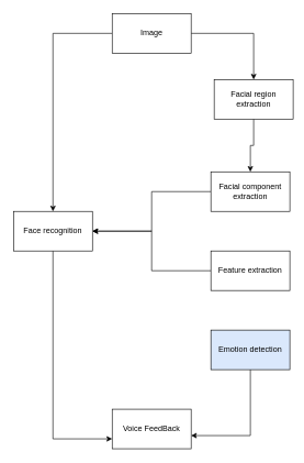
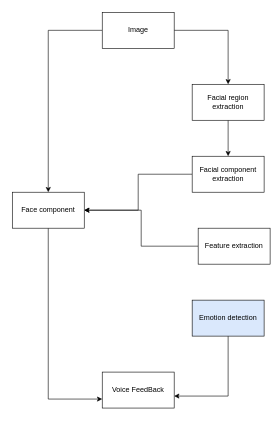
- <mxCell id="13" value="Facial region extraction" style="rounded=0;whiteSpace=wrap;html=1;" vertex="1" parent="1"><mxGeometry x="325" y="120" width="120" height="60" as="geometry" /></mxCell>
+ <mxCell id="13" value="Facial region extraction" style="rounded=0;whiteSpace=wrap;html=1;" vertex="1" parent="1"><mxGeometry x="320" y="140" width="120" height="60" as="geometry" /></mxCell>
- <mxCell id="7" value="Face recognition" style="rounded=0;whiteSpace=wrap;html=1;" vertex="1" parent="1"><mxGeometry x="20" y="320" width="120" height="60" as="geometry" /></mxCell>
+ <mxCell id="7" value="Face component" style="rounded=0;whiteSpace=wrap;html=1;" vertex="1" parent="1"><mxGeometry x="20" y="320" width="120" height="60" as="geometry" /></mxCell>
- <mxCell id="11" value="Feature extraction" style="rounded=0;whiteSpace=wrap;html=1;" vertex="1" parent="1"><mxGeometry x="320" y="380" width="120" height="60" as="geometry" /></mxCell>
+ <mxCell id="11" value="Feature extraction" style="rounded=0;whiteSpace=wrap;html=1;" vertex="1" parent="1"><mxGeometry x="330" y="380" width="120" height="60" as="geometry" /></mxCell>
